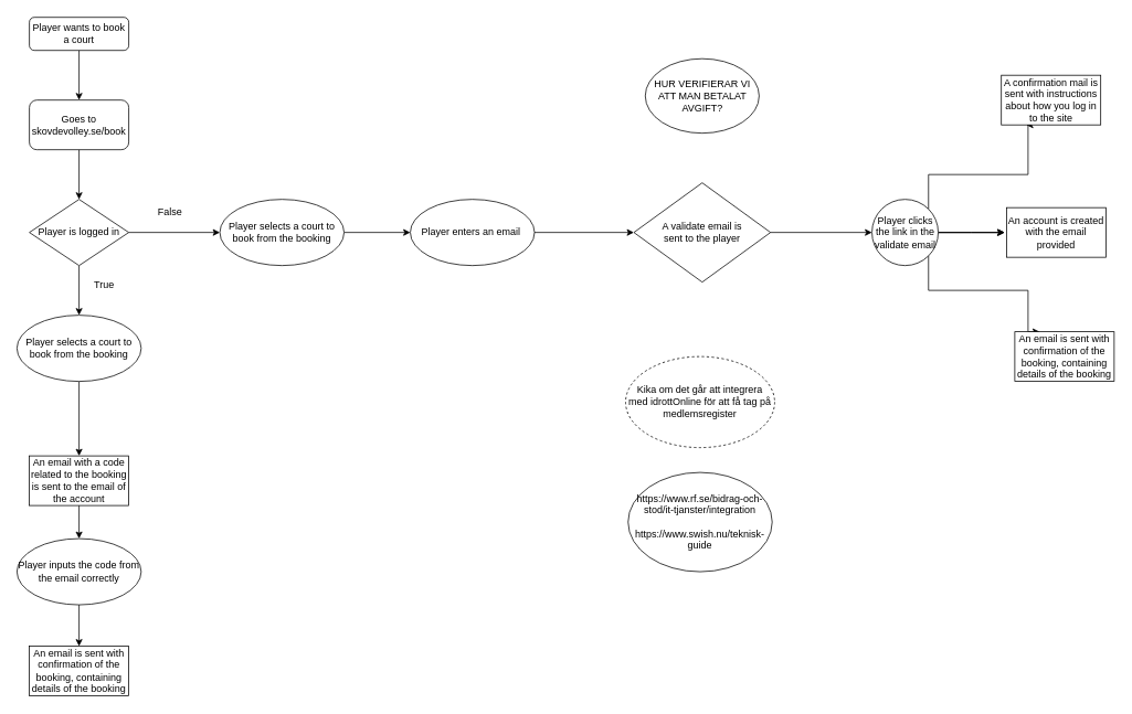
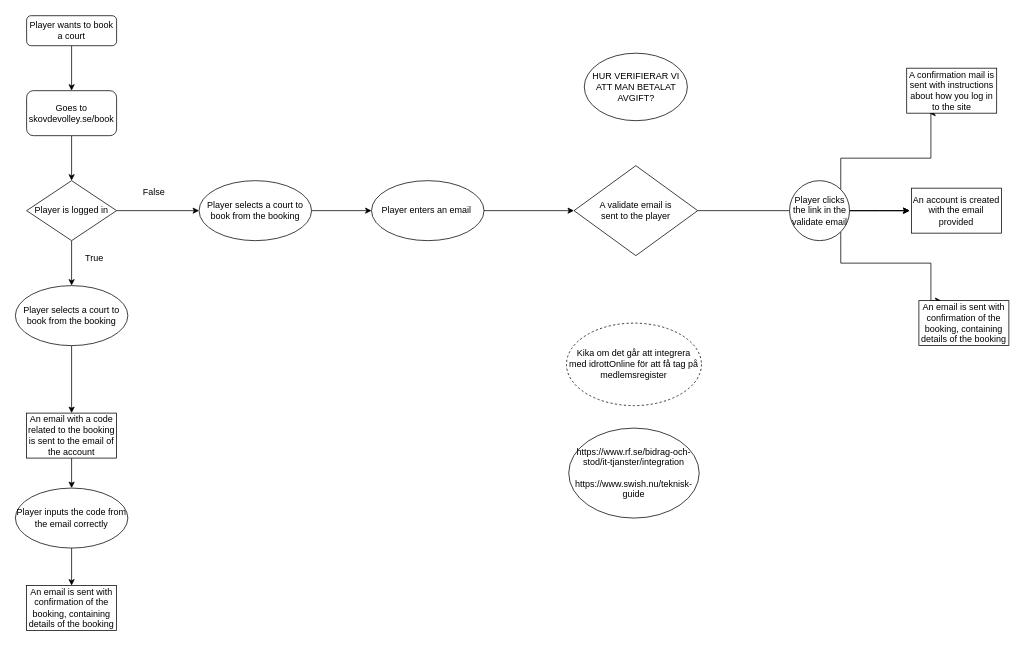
- <mxCell id="15" value="" style="edgeStyle=orthogonalEdgeStyle;rounded=0;orthogonalLoop=1;jettySize=auto;html=1;" parent="1" source="16" target="22" edge="1"><mxGeometry relative="1" as="geometry" /></mxCell>
+ <mxCell id="15" value="" style="edgeStyle=orthogonalEdgeStyle;rounded=0;orthogonalLoop=1;jettySize=auto;html=1;endArrow=none;" parent="1" source="16" target="22" edge="1"><mxGeometry relative="1" as="geometry" /></mxCell>
